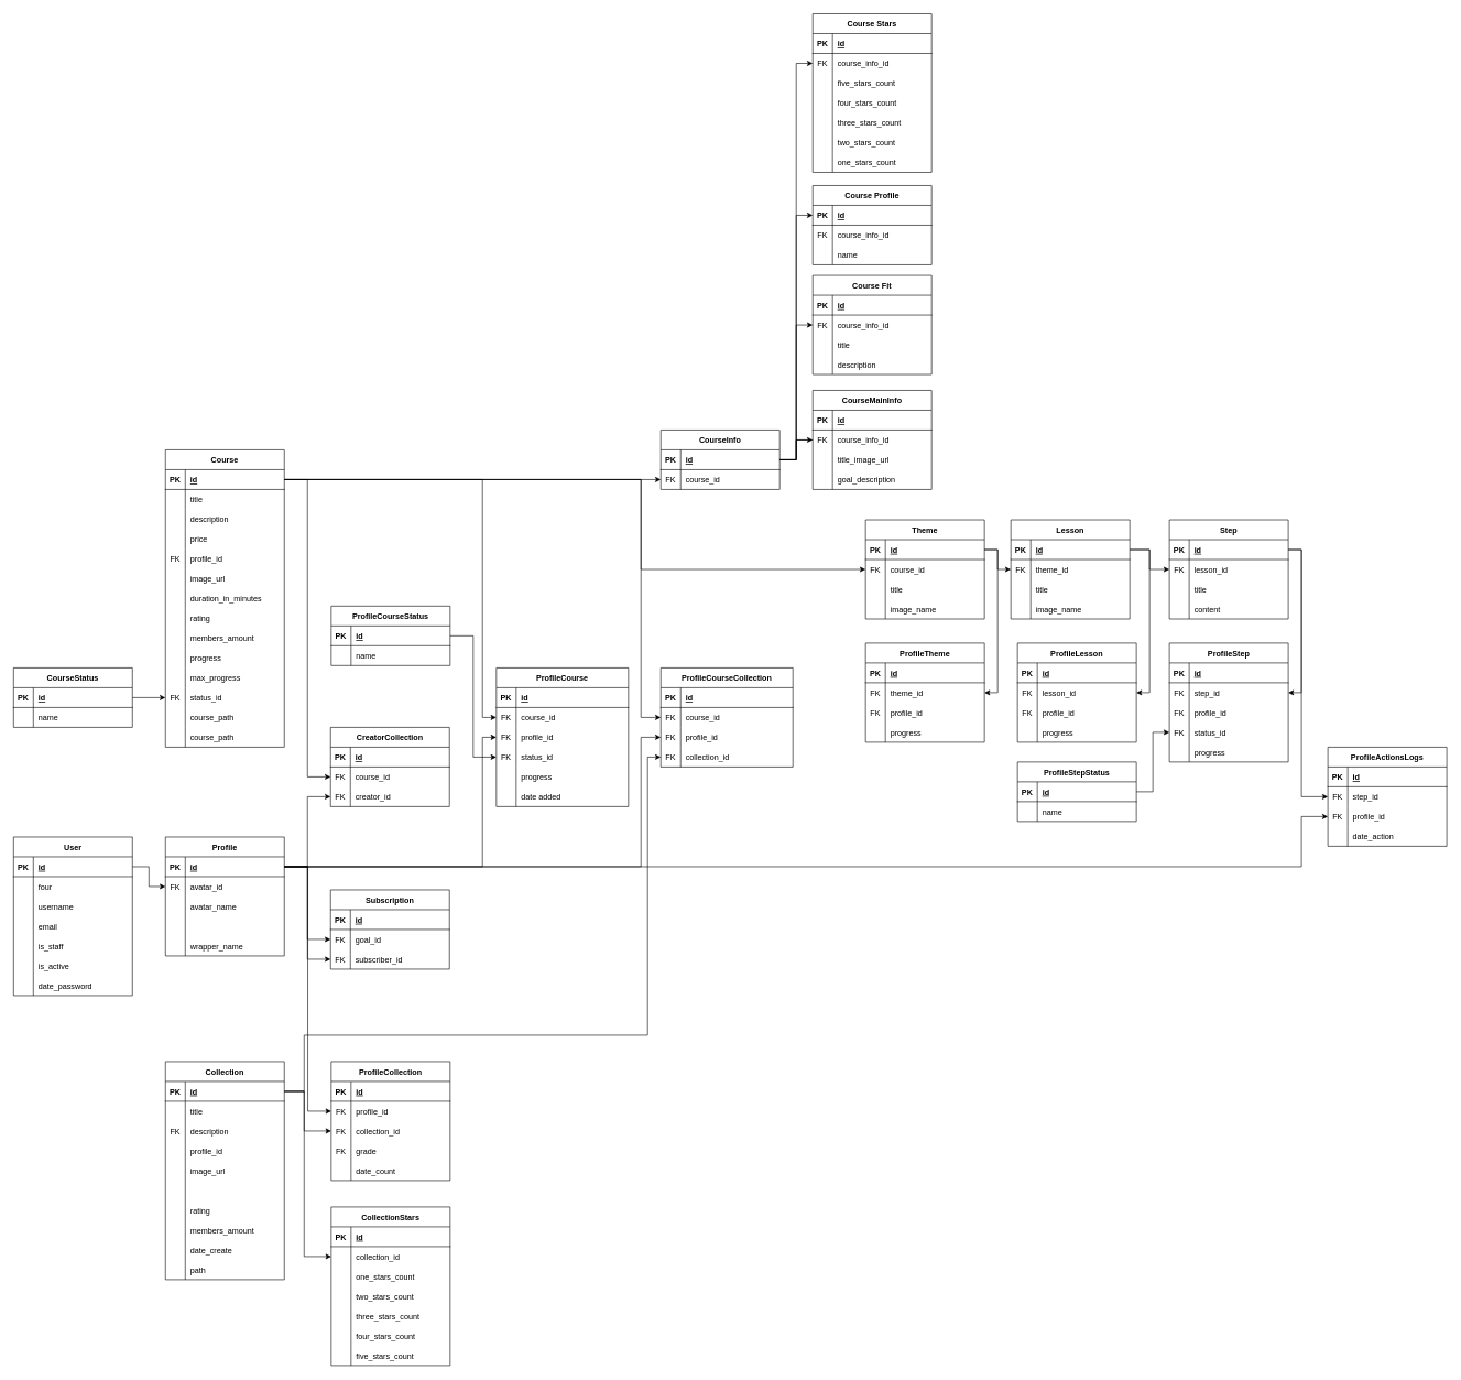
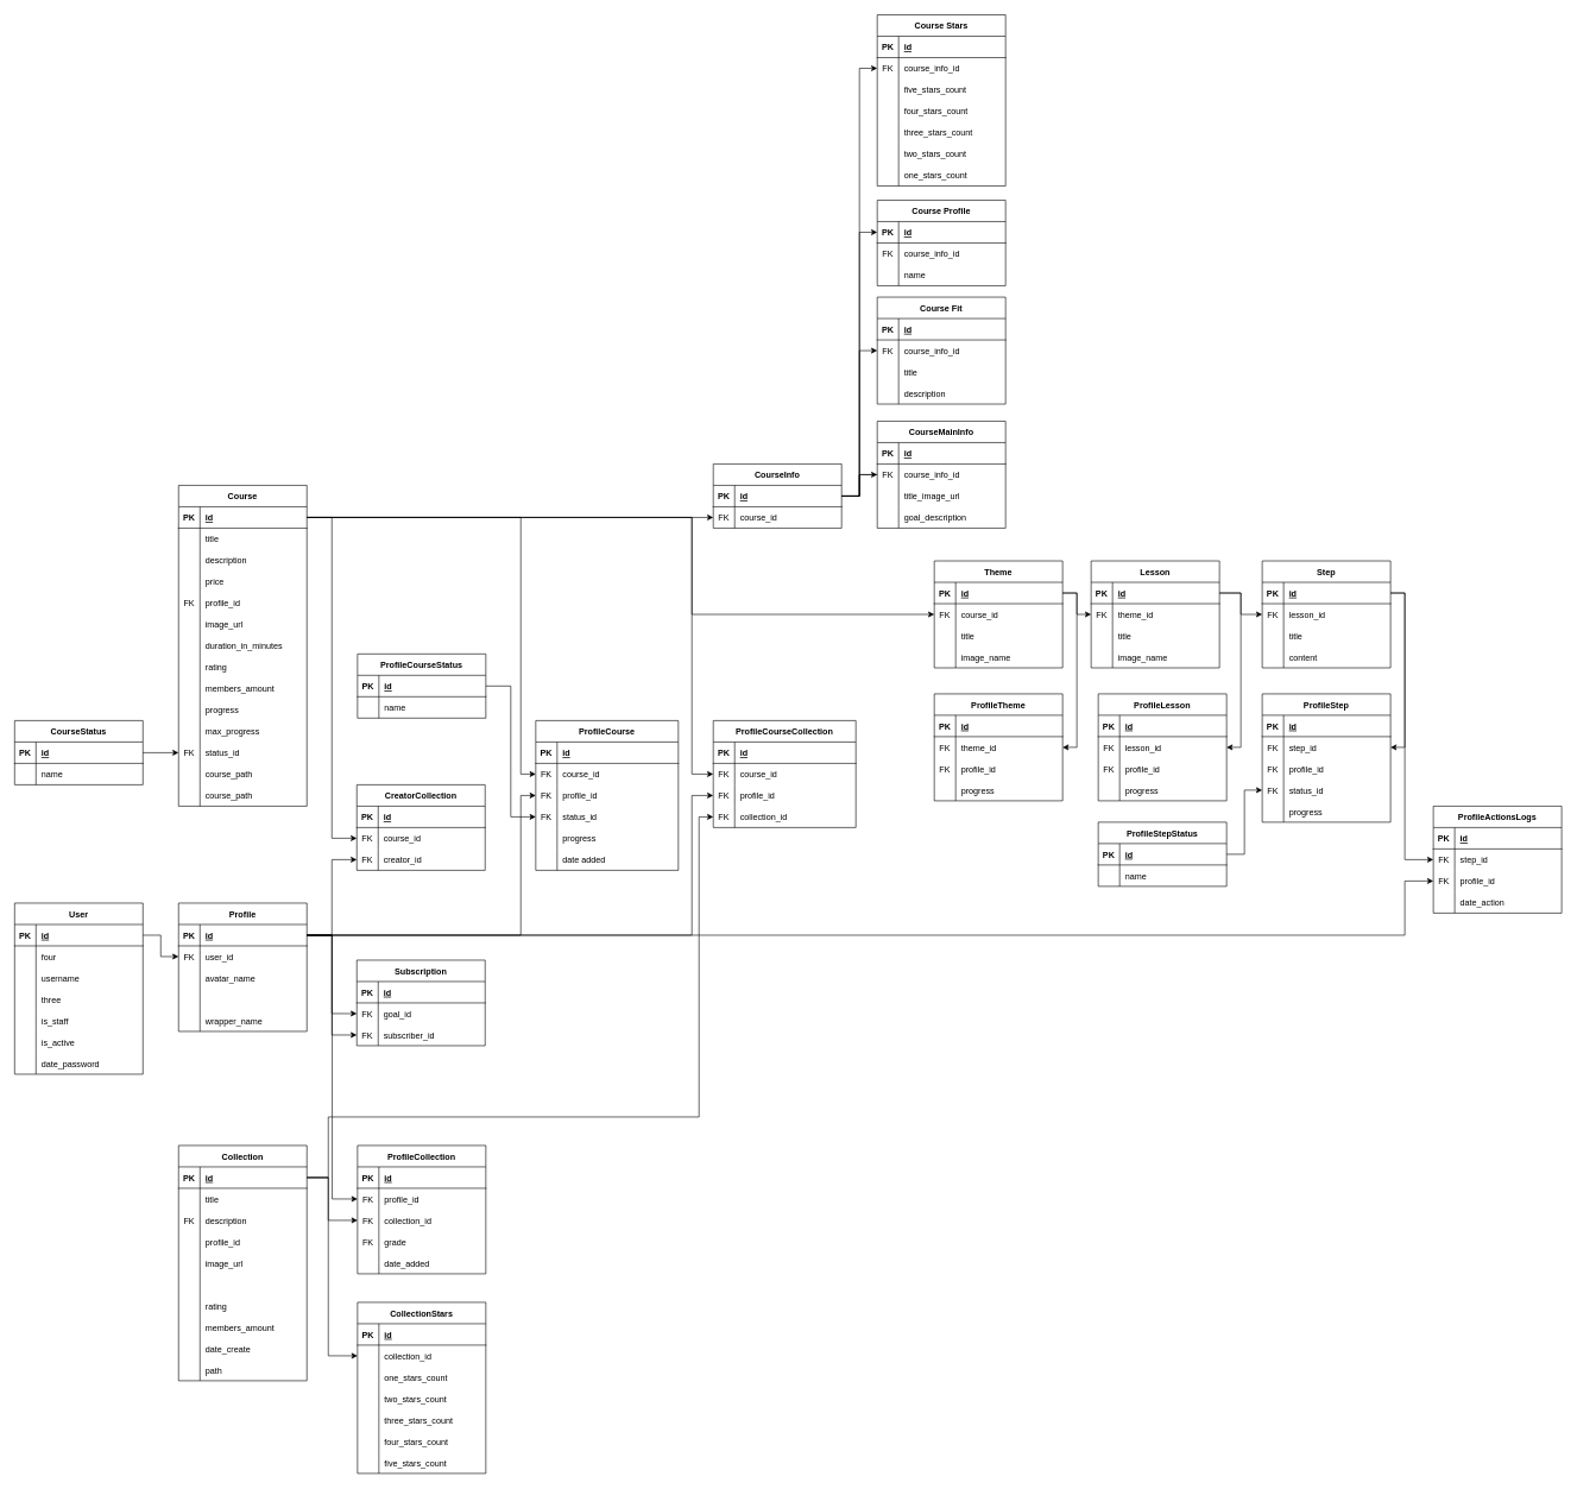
- <mxCell id="8" value="avatar_id" style="shape=partialRectangle;connectable=0;fillColor=none;top=0;left=0;bottom=0;right=0;align=left;spacingLeft=6;overflow=hidden;" parent="6" vertex="1"><mxGeometry x="30" width="150" height="30" as="geometry"><mxRectangle width="150" height="30" as="alternateBounds" /></mxGeometry></mxCell>
+ <mxCell id="8" value="user_id" style="shape=partialRectangle;connectable=0;fillColor=none;top=0;left=0;bottom=0;right=0;align=left;spacingLeft=6;overflow=hidden;" parent="6" vertex="1"><mxGeometry x="30" width="150" height="30" as="geometry"><mxRectangle width="150" height="30" as="alternateBounds" /></mxGeometry></mxCell>
- <mxCell id="29" value="email" style="shape=partialRectangle;connectable=0;fillColor=none;top=0;left=0;bottom=0;right=0;align=left;spacingLeft=6;overflow=hidden;" parent="27" vertex="1"><mxGeometry x="30" width="150" height="30" as="geometry"><mxRectangle width="150" height="30" as="alternateBounds" /></mxGeometry></mxCell>
+ <mxCell id="29" value="three" style="shape=partialRectangle;connectable=0;fillColor=none;top=0;left=0;bottom=0;right=0;align=left;spacingLeft=6;overflow=hidden;" parent="27" vertex="1"><mxGeometry x="30" width="150" height="30" as="geometry"><mxRectangle width="150" height="30" as="alternateBounds" /></mxGeometry></mxCell>
- <mxCell id="293" value="date_count" style="shape=partialRectangle;connectable=0;fillColor=none;top=0;left=0;bottom=0;right=0;align=left;spacingLeft=6;overflow=hidden;" parent="291" vertex="1"><mxGeometry x="30" width="150" height="30" as="geometry"><mxRectangle width="150" height="30" as="alternateBounds" /></mxGeometry></mxCell>
+ <mxCell id="293" value="date_added" style="shape=partialRectangle;connectable=0;fillColor=none;top=0;left=0;bottom=0;right=0;align=left;spacingLeft=6;overflow=hidden;" parent="291" vertex="1"><mxGeometry x="30" width="150" height="30" as="geometry"><mxRectangle width="150" height="30" as="alternateBounds" /></mxGeometry></mxCell>
